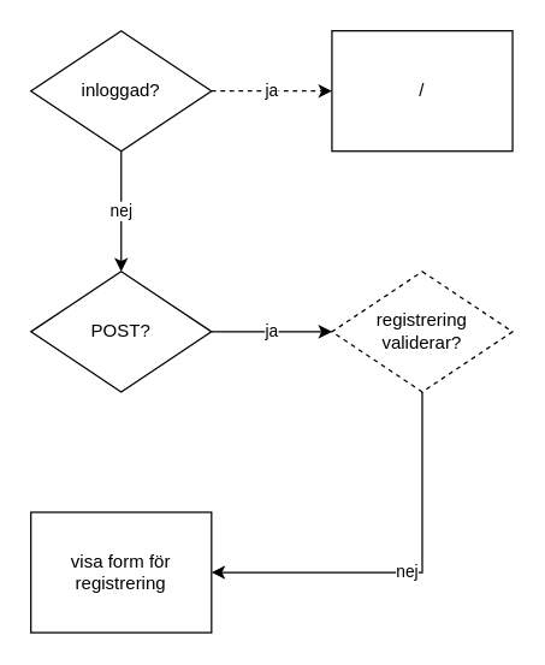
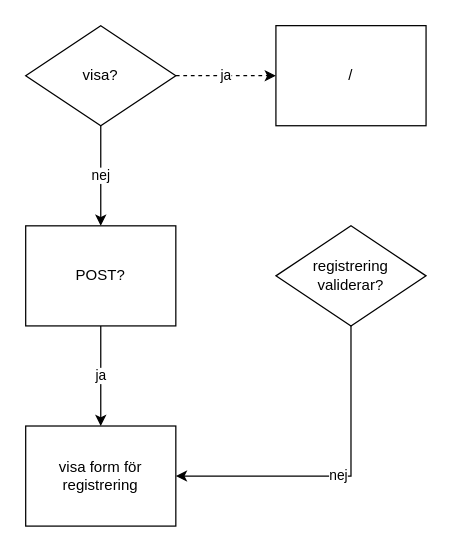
- <mxCell id="5" value="inloggad?" style="rhombus;whiteSpace=wrap;html=1;rounded=0;" vertex="1" parent="1"><mxGeometry x="20" y="20" width="120" height="80" as="geometry" /></mxCell>
+ <mxCell id="5" value="visa?" style="rhombus;whiteSpace=wrap;html=1;rounded=0;" vertex="1" parent="1"><mxGeometry x="20" y="20" width="120" height="80" as="geometry" /></mxCell>
- <mxCell id="7" value="POST?" style="rhombus;whiteSpace=wrap;html=1;rounded=0;" vertex="1" parent="1"><mxGeometry x="20" y="180" width="120" height="80" as="geometry" /></mxCell>
+ <mxCell id="7" value="POST?" style="whiteSpace=wrap;html=1;rounded=0;" vertex="1" parent="1"><mxGeometry x="20" y="180" width="120" height="80" as="geometry" /></mxCell>
- <mxCell id="6" value="ja" style="edgeStyle=orthogonalEdgeStyle;rounded=0;orthogonalLoop=1;jettySize=auto;html=1;" edge="1" parent="1" source="7" target="10"><mxGeometry relative="1" as="geometry" /></mxCell>
+ <mxCell id="6" value="ja" style="edgeStyle=orthogonalEdgeStyle;rounded=0;orthogonalLoop=1;jettySize=auto;html=1;" edge="1" parent="1" source="7" target="8"><mxGeometry relative="1" as="geometry" /></mxCell>
- <mxCell id="10" value="registrering&lt;br&gt;validerar?" style="rhombus;whiteSpace=wrap;html=1;rounded=0;dashed=1;" vertex="1" parent="1"><mxGeometry x="220" y="180" width="120" height="80" as="geometry" /></mxCell>
+ <mxCell id="10" value="registrering&lt;br&gt;validerar?" style="rhombus;whiteSpace=wrap;html=1;rounded=0;" vertex="1" parent="1"><mxGeometry x="220" y="180" width="120" height="80" as="geometry" /></mxCell>
